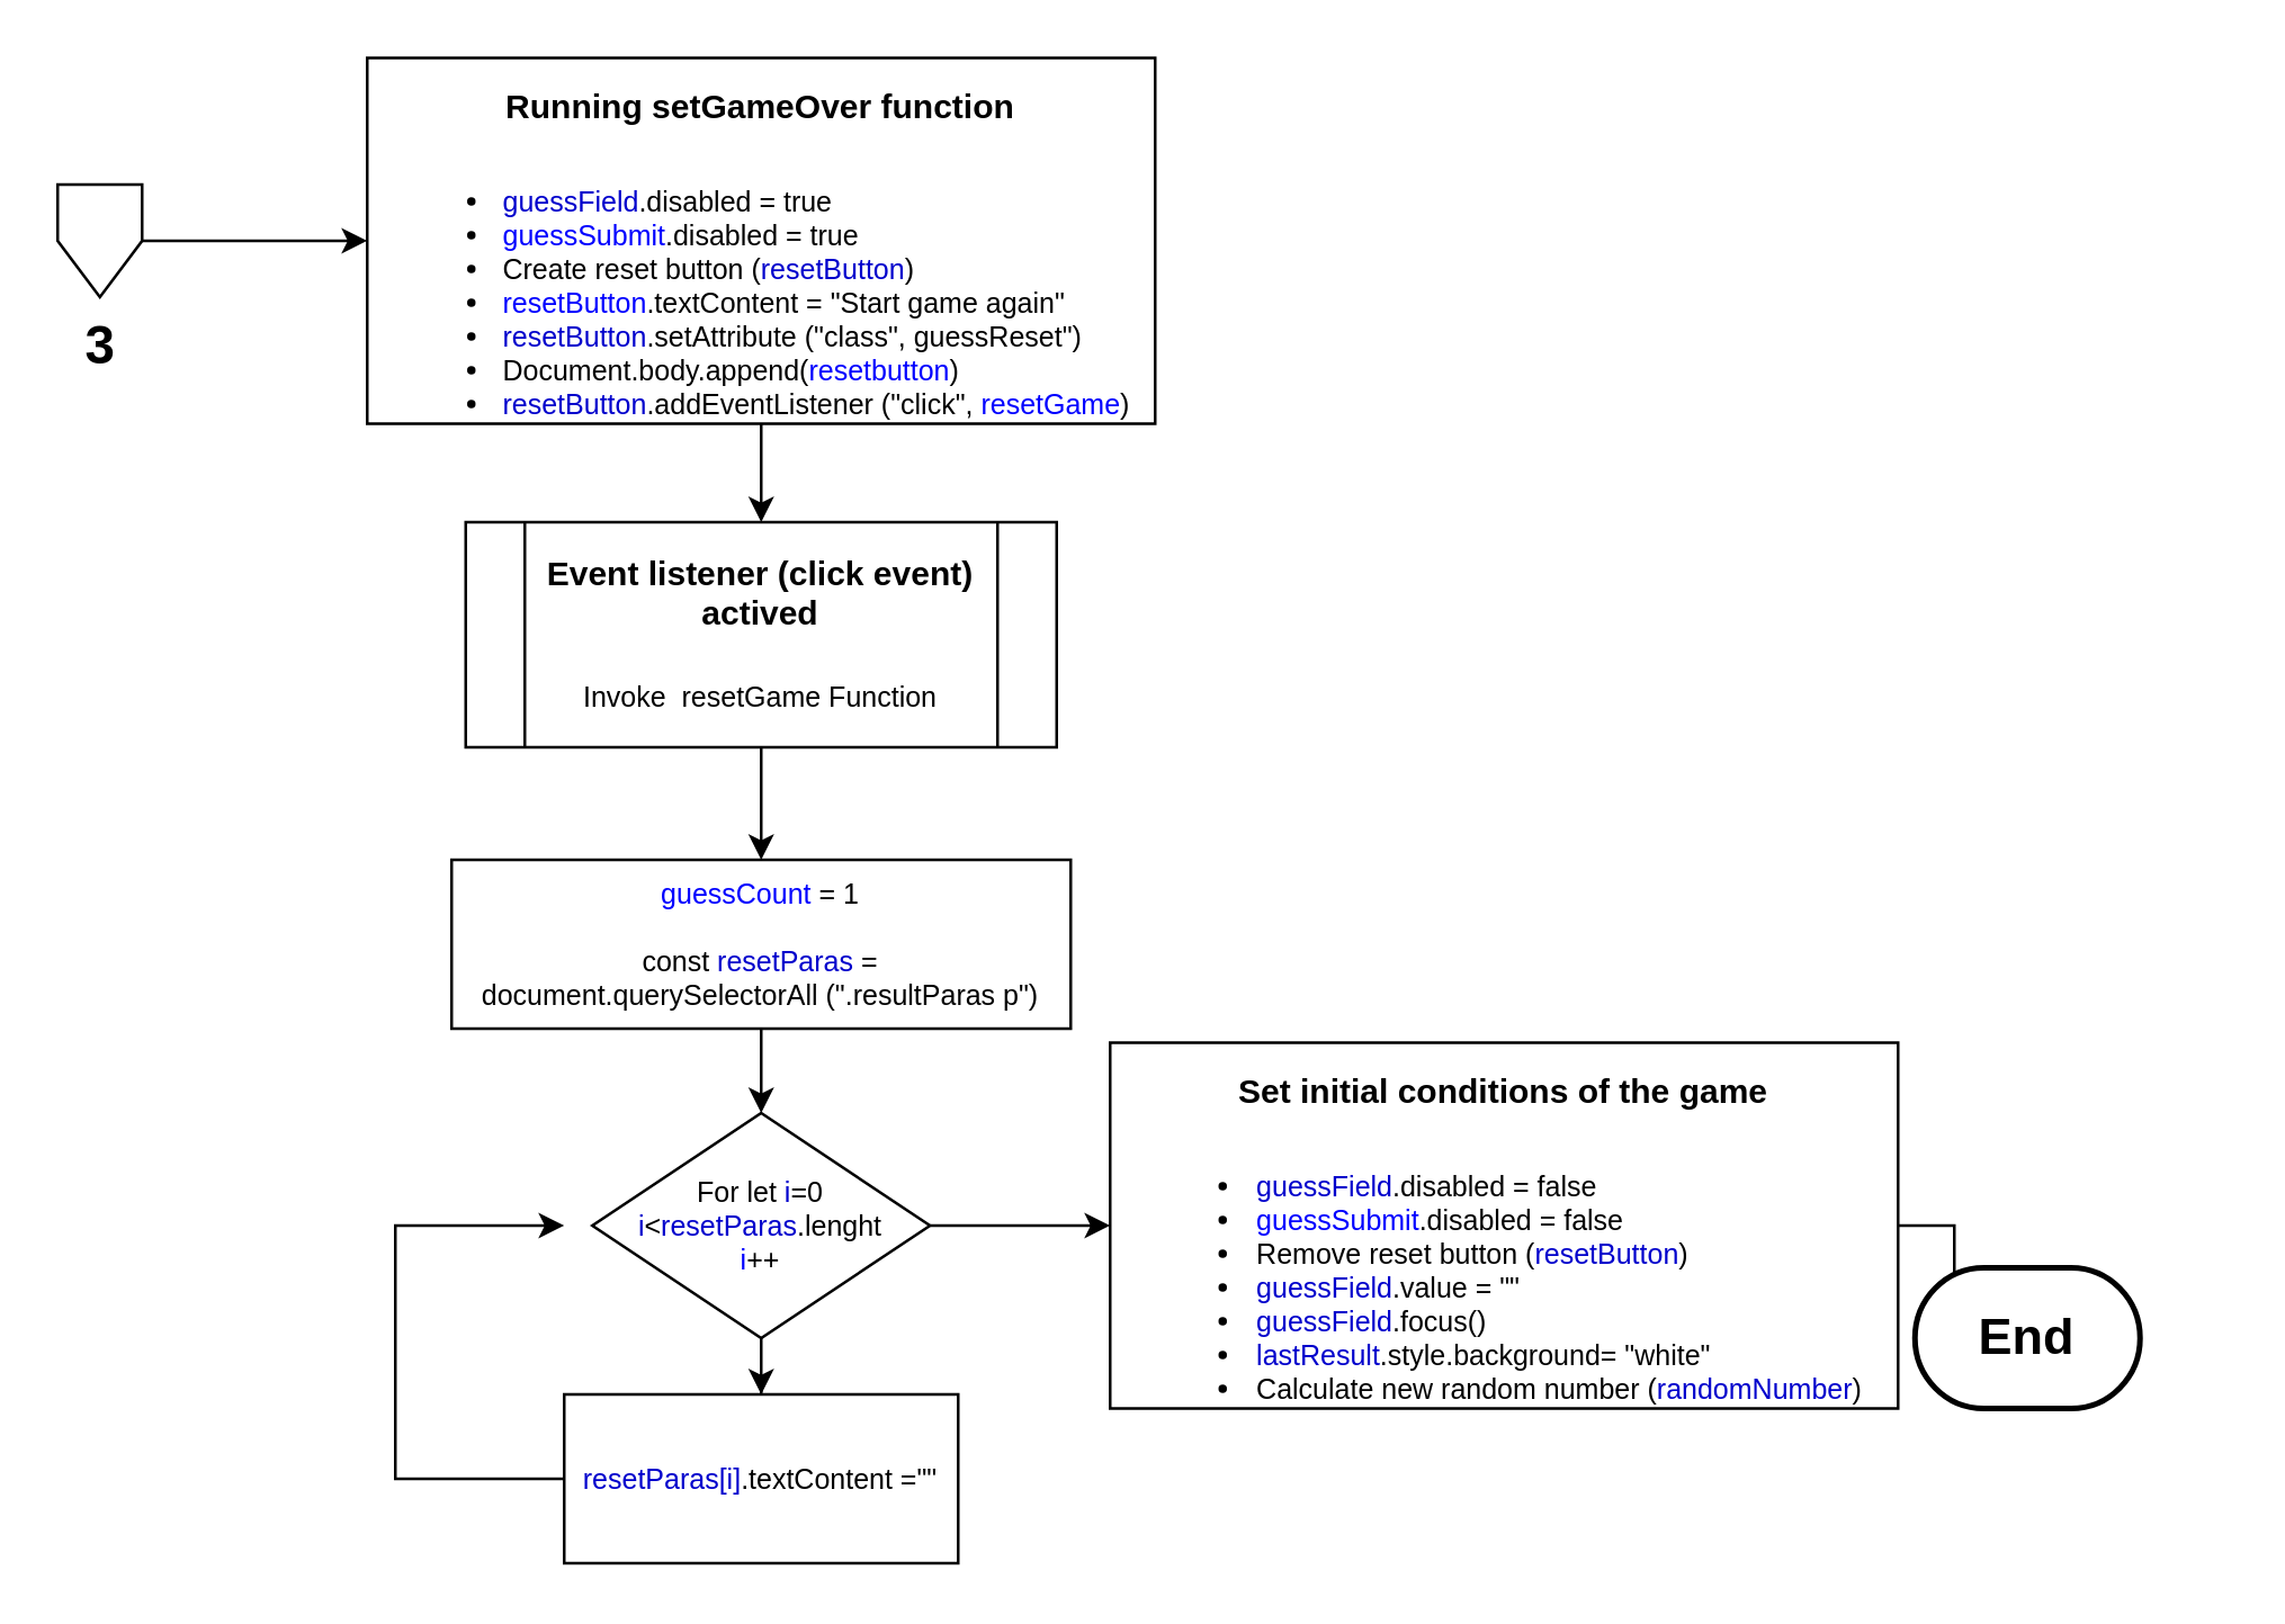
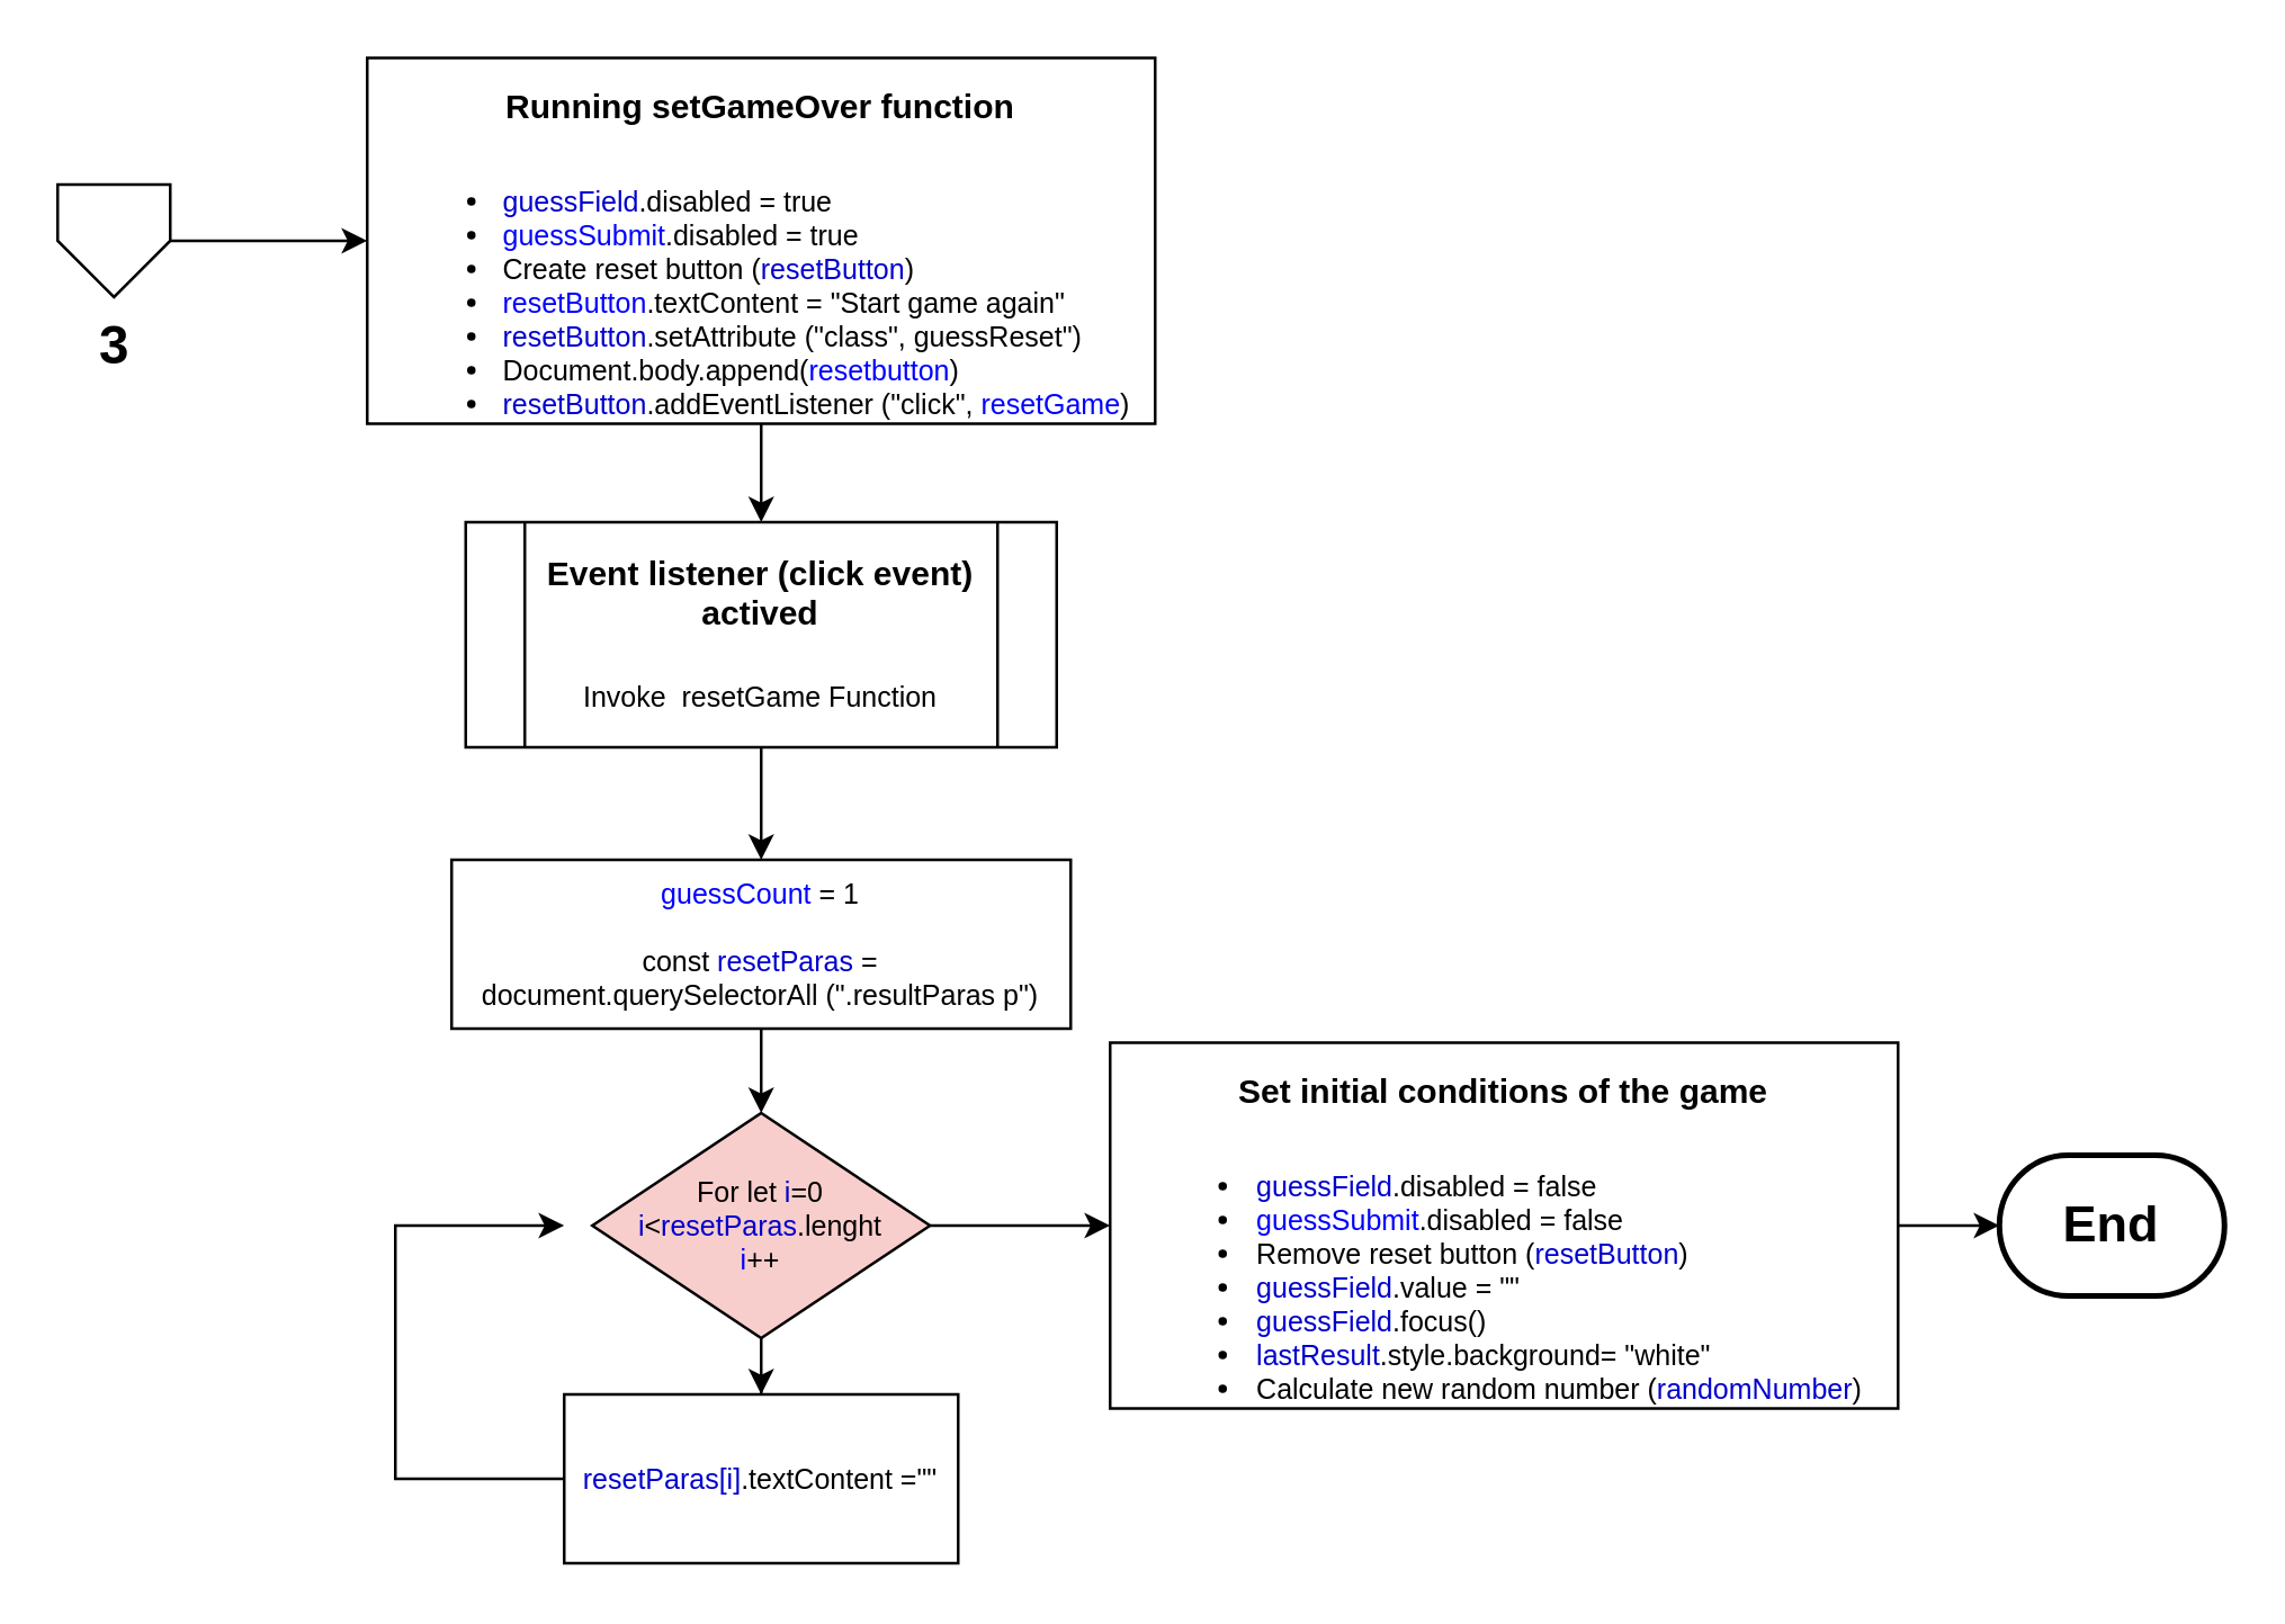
- <mxCell id="3" value="&lt;b&gt;&lt;font style=&quot;font-size: 19px;&quot;&gt;3&lt;/font&gt;&lt;/b&gt;" style="verticalLabelPosition=bottom;verticalAlign=top;html=1;shape=offPageConnector;rounded=0;size=0.5;" parent="1" vertex="1"><mxGeometry x="20" y="65" width="30" height="40" as="geometry" /></mxCell>
+ <mxCell id="3" value="&lt;b&gt;&lt;font style=&quot;font-size: 19px;&quot;&gt;3&lt;/font&gt;&lt;/b&gt;" style="verticalLabelPosition=bottom;verticalAlign=top;html=1;shape=offPageConnector;rounded=0;size=0.5;" parent="1" vertex="1"><mxGeometry x="20" y="65" width="40" height="40" as="geometry" /></mxCell>
- <mxCell id="12" value="&lt;font color=&quot;#000000&quot;&gt;For let &lt;/font&gt;i&lt;font color=&quot;#000000&quot;&gt;=0&lt;/font&gt;&lt;br&gt;i&lt;font color=&quot;#000000&quot;&gt;&amp;lt;&lt;/font&gt;resetParas&lt;font color=&quot;#000000&quot;&gt;.lenght&lt;/font&gt;&lt;br&gt;&lt;font color=&quot;#0000ff&quot;&gt;i&lt;/font&gt;&lt;font color=&quot;#000000&quot;&gt;++&lt;br&gt;&lt;/font&gt;" style="rhombus;whiteSpace=wrap;html=1;fontSize=10;fontColor=#0000CC;" parent="1" vertex="1"><mxGeometry x="210" y="395" width="120" height="80" as="geometry" /></mxCell>
+ <mxCell id="12" value="&lt;font color=&quot;#000000&quot;&gt;For let &lt;/font&gt;i&lt;font color=&quot;#000000&quot;&gt;=0&lt;/font&gt;&lt;br&gt;i&lt;font color=&quot;#000000&quot;&gt;&amp;lt;&lt;/font&gt;resetParas&lt;font color=&quot;#000000&quot;&gt;.lenght&lt;/font&gt;&lt;br&gt;&lt;font color=&quot;#0000ff&quot;&gt;i&lt;/font&gt;&lt;font color=&quot;#000000&quot;&gt;++&lt;br&gt;&lt;/font&gt;" style="rhombus;whiteSpace=wrap;html=1;fontSize=10;fontColor=#0000CC;fillColor=#f8cecc;" parent="1" vertex="1"><mxGeometry x="210" y="395" width="120" height="80" as="geometry" /></mxCell>
- <mxCell id="17" value="End" style="strokeWidth=2;html=1;shape=mxgraph.flowchart.terminator;whiteSpace=wrap;fontSize=18;fontStyle=1" parent="1" vertex="1"><mxGeometry x="680" y="450" width="80" height="50" as="geometry" /></mxCell>
+ <mxCell id="17" value="End" style="strokeWidth=2;html=1;shape=mxgraph.flowchart.terminator;whiteSpace=wrap;fontSize=18;fontStyle=1" parent="1" vertex="1"><mxGeometry x="710" y="410" width="80" height="50" as="geometry" /></mxCell>
